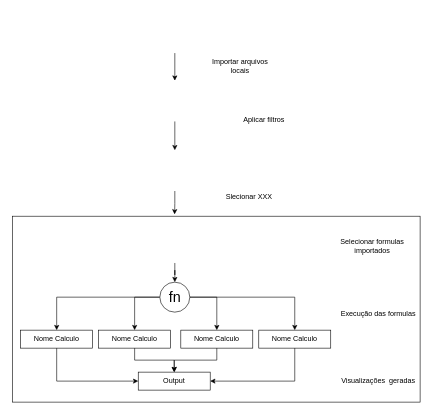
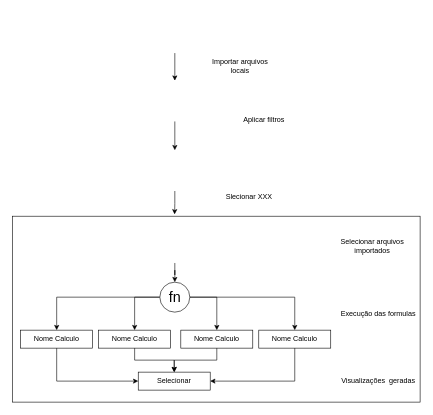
- <mxCell id="28" value="Selecionar formulas importados" style="text;html=1;strokeColor=none;fillColor=none;align=center;verticalAlign=middle;whiteSpace=wrap;rounded=0;" vertex="1" parent="1"><mxGeometry x="551" y="400" width="139" height="20" as="geometry" /></mxCell>
+ <mxCell id="28" value="Selecionar arquivos importados" style="text;html=1;strokeColor=none;fillColor=none;align=center;verticalAlign=middle;whiteSpace=wrap;rounded=0;" vertex="1" parent="1"><mxGeometry x="551" y="400" width="139" height="20" as="geometry" /></mxCell>
- <mxCell id="25" value="Output" style="rounded=0;whiteSpace=wrap;html=1;fillColor=none;" vertex="1" parent="1"><mxGeometry x="230" y="620" width="120" height="30" as="geometry" /></mxCell>
+ <mxCell id="25" value="Selecionar" style="rounded=0;whiteSpace=wrap;html=1;fillColor=none;" vertex="1" parent="1"><mxGeometry x="230" y="620" width="120" height="30" as="geometry" /></mxCell>
